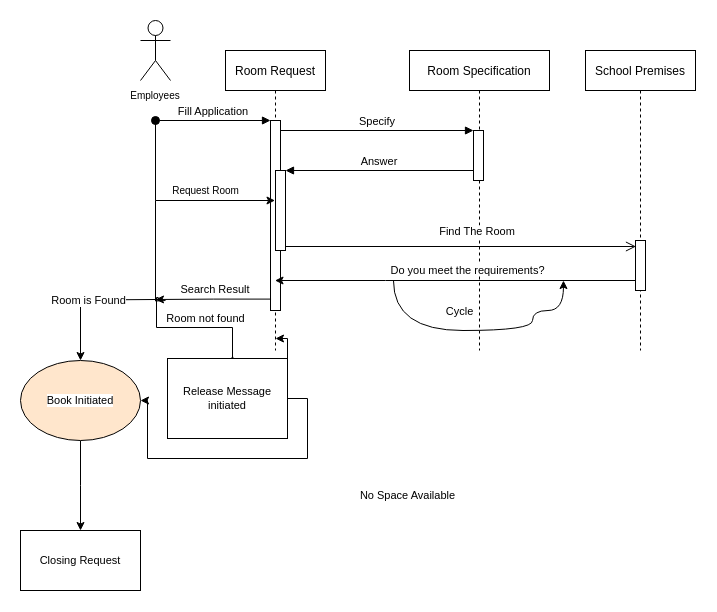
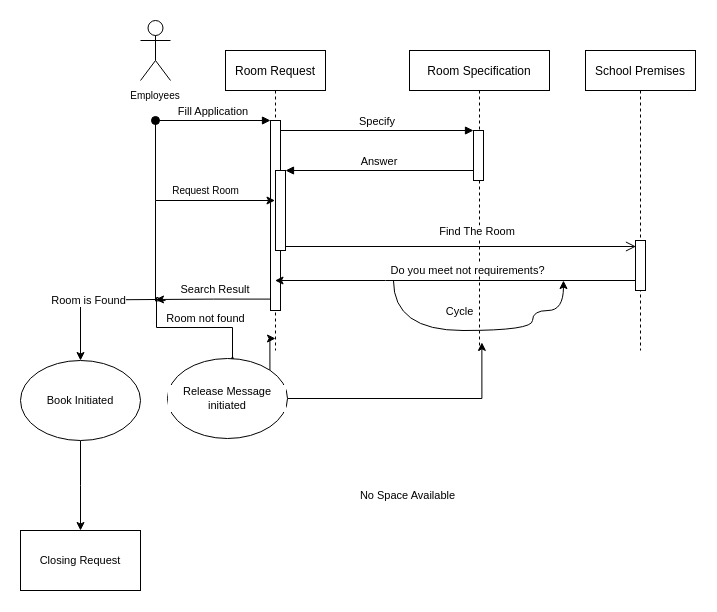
- <mxCell id="9" value="&lt;div style=&quot;font-size: 11px&quot;&gt;&lt;font style=&quot;font-size: 11px&quot;&gt;&lt;span style=&quot;background-color: rgb(255 , 255 , 255)&quot;&gt;Do you meet the requirements?&lt;/span&gt;&lt;/font&gt;&lt;/div&gt;" style="text;html=1;align=center;verticalAlign=middle;resizable=0;points=[];autosize=1;strokeColor=none;fillColor=none;fontSize=10;" vertex="1" parent="7"><mxGeometry x="-27" y="210" width="170" height="20" as="geometry" /></mxCell>
+ <mxCell id="9" value="&lt;div style=&quot;font-size: 11px&quot;&gt;&lt;font style=&quot;font-size: 11px&quot;&gt;&lt;span style=&quot;background-color: rgb(255 , 255 , 255)&quot;&gt;Do you meet not requirements?&lt;/span&gt;&lt;/font&gt;&lt;/div&gt;" style="text;html=1;align=center;verticalAlign=middle;resizable=0;points=[];autosize=1;strokeColor=none;fillColor=none;fontSize=10;" vertex="1" parent="7"><mxGeometry x="-27" y="210" width="170" height="20" as="geometry" /></mxCell>
- <mxCell id="31" value="Release Message initiated" style="whiteSpace=wrap;html=1;labelBackgroundColor=#FFFFFF;fontSize=11;rounded=0;" vertex="1" parent="1"><mxGeometry x="167" y="358" width="120" height="80" as="geometry" /></mxCell>
+ <mxCell id="31" value="Release Message initiated" style="ellipse;whiteSpace=wrap;html=1;labelBackgroundColor=#FFFFFF;fontSize=11;" vertex="1" parent="1"><mxGeometry x="167" y="358" width="120" height="80" as="geometry" /></mxCell>
- <mxCell id="27" value="Book Initiated" style="ellipse;whiteSpace=wrap;html=1;labelBackgroundColor=#FFFFFF;fontSize=11;fillColor=#ffe6cc;" vertex="1" parent="1"><mxGeometry x="20" y="360" width="120" height="80" as="geometry" /></mxCell>
+ <mxCell id="27" value="Book Initiated" style="ellipse;whiteSpace=wrap;html=1;labelBackgroundColor=#FFFFFF;fontSize=11;" vertex="1" parent="1"><mxGeometry x="20" y="360" width="120" height="80" as="geometry" /></mxCell>
- <mxCell id="30" style="edgeStyle=orthogonalEdgeStyle;rounded=0;orthogonalLoop=1;jettySize=auto;html=1;exitX=1;exitY=0.5;exitDx=0;exitDy=0;fontSize=11;" edge="1" parent="1" source="31" target="27"><mxGeometry relative="1" as="geometry" /></mxCell>
+ <mxCell id="30" style="edgeStyle=orthogonalEdgeStyle;rounded=0;orthogonalLoop=1;jettySize=auto;html=1;exitX=1;exitY=0.5;exitDx=0;exitDy=0;entryX=0.517;entryY=0.973;entryDx=0;entryDy=0;entryPerimeter=0;fontSize=11;" edge="1" parent="1" source="31" target="7"><mxGeometry relative="1" as="geometry" /></mxCell>
